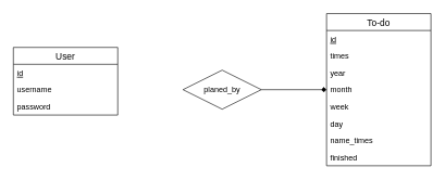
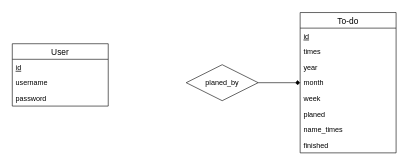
- <mxCell id="15" value="planed_by" style="shape=rhombus;perimeter=rhombusPerimeter;whiteSpace=wrap;html=1;align=center;" vertex="1" parent="1"><mxGeometry x="280" y="107" width="120" height="60" as="geometry" /></mxCell>
+ <mxCell id="15" value="planed_by" style="shape=rhombus;perimeter=rhombusPerimeter;whiteSpace=wrap;html=1;align=center;" vertex="1" parent="1"><mxGeometry x="310" y="107" width="120" height="60" as="geometry" /></mxCell>
- <mxCell id="12" value="day" style="text;strokeColor=none;fillColor=none;spacingLeft=4;spacingRight=4;overflow=hidden;rotatable=0;points=[[0,0.5],[1,0.5]];portConstraint=eastwest;fontSize=12;fontStyle=0" vertex="1" parent="6"><mxGeometry y="156" width="160" height="26" as="geometry" /></mxCell>
+ <mxCell id="12" value="planed" style="text;strokeColor=none;fillColor=none;spacingLeft=4;spacingRight=4;overflow=hidden;rotatable=0;points=[[0,0.5],[1,0.5]];portConstraint=eastwest;fontSize=12;fontStyle=0" vertex="1" parent="6"><mxGeometry y="156" width="160" height="26" as="geometry" /></mxCell>
